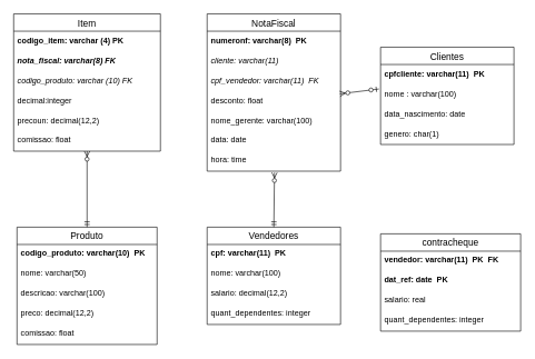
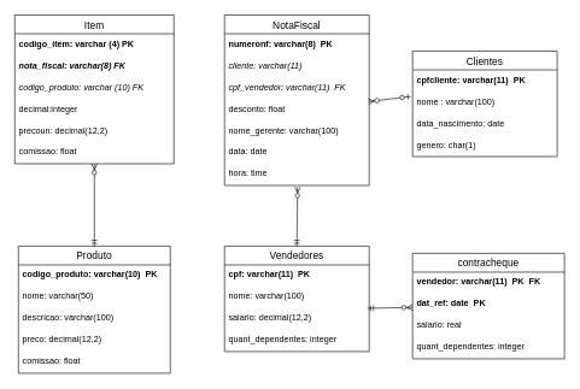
+ <mxCell id="41" value="" style="fontSize=12;html=1;endArrow=ERzeroToMany;endFill=1;startArrow=ERmandOne;startFill=0;exitX=0.99;exitY=0;exitDx=0;exitDy=0;exitPerimeter=0;" parent="1" source="36" target="22" edge="1"><mxGeometry width="100" height="100" relative="1" as="geometry"><mxPoint x="720" y="410" as="sourcePoint" /><mxPoint x="460" y="386" as="targetPoint" /></mxGeometry></mxCell>
